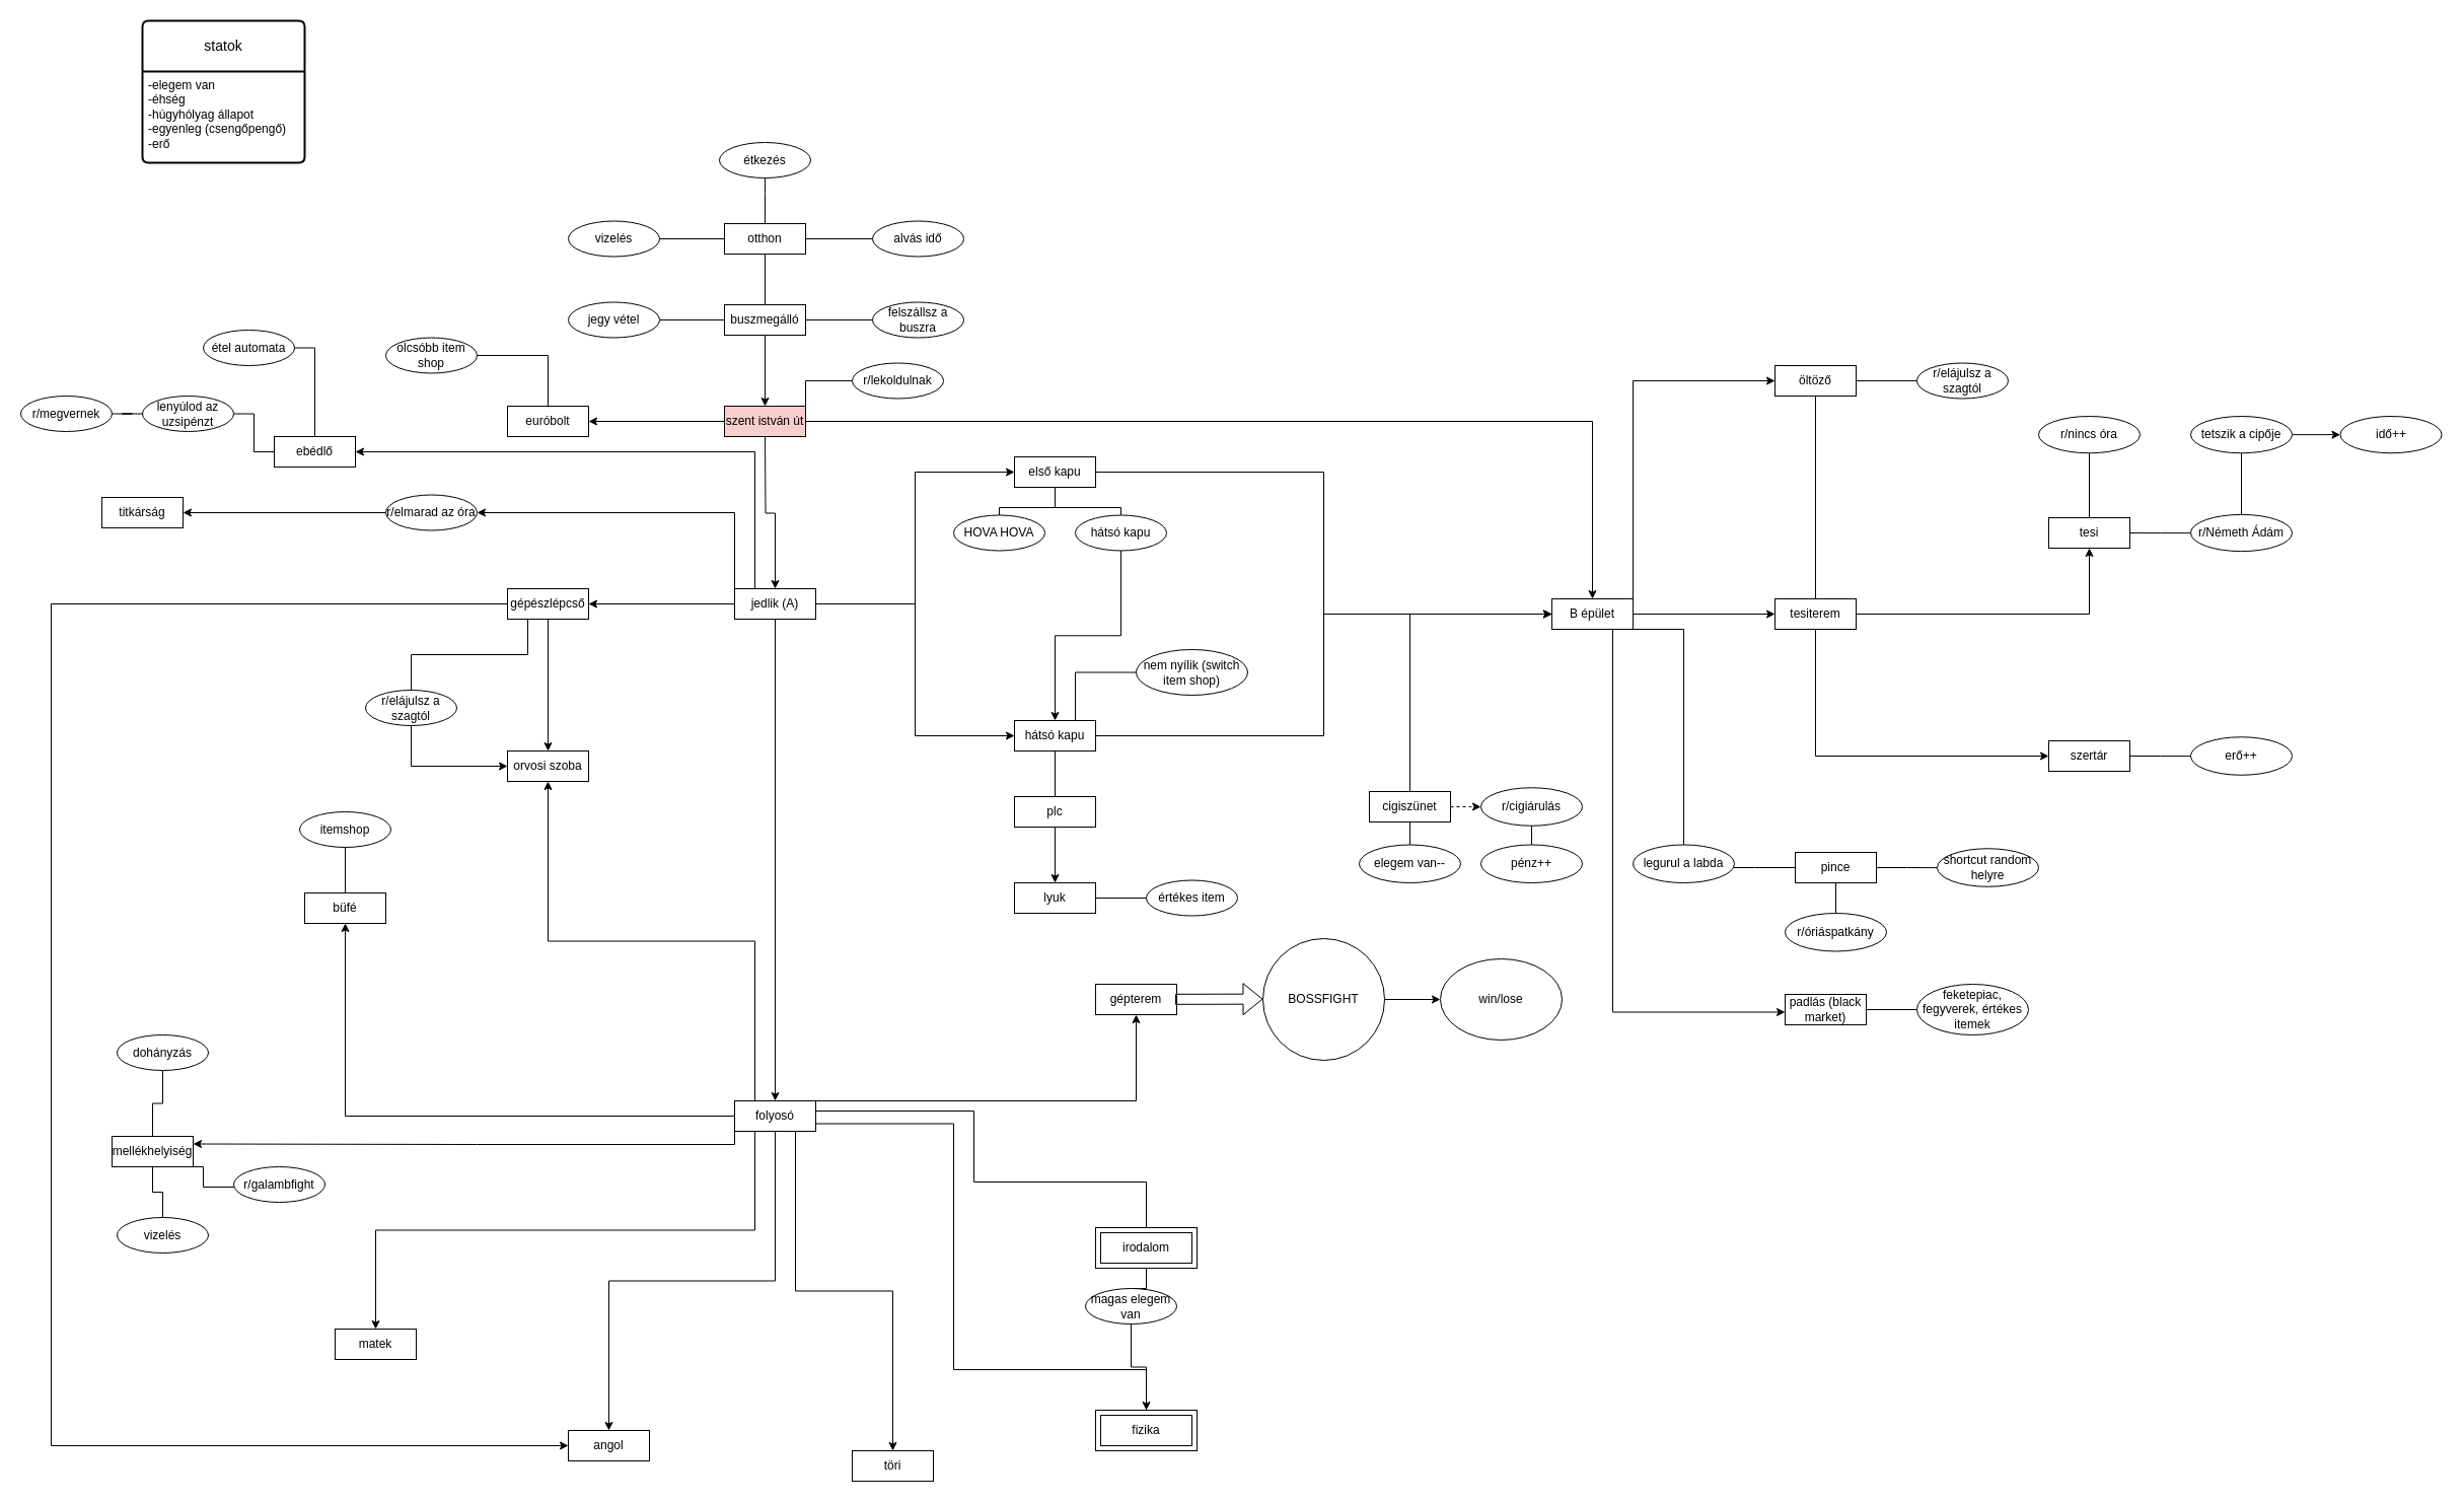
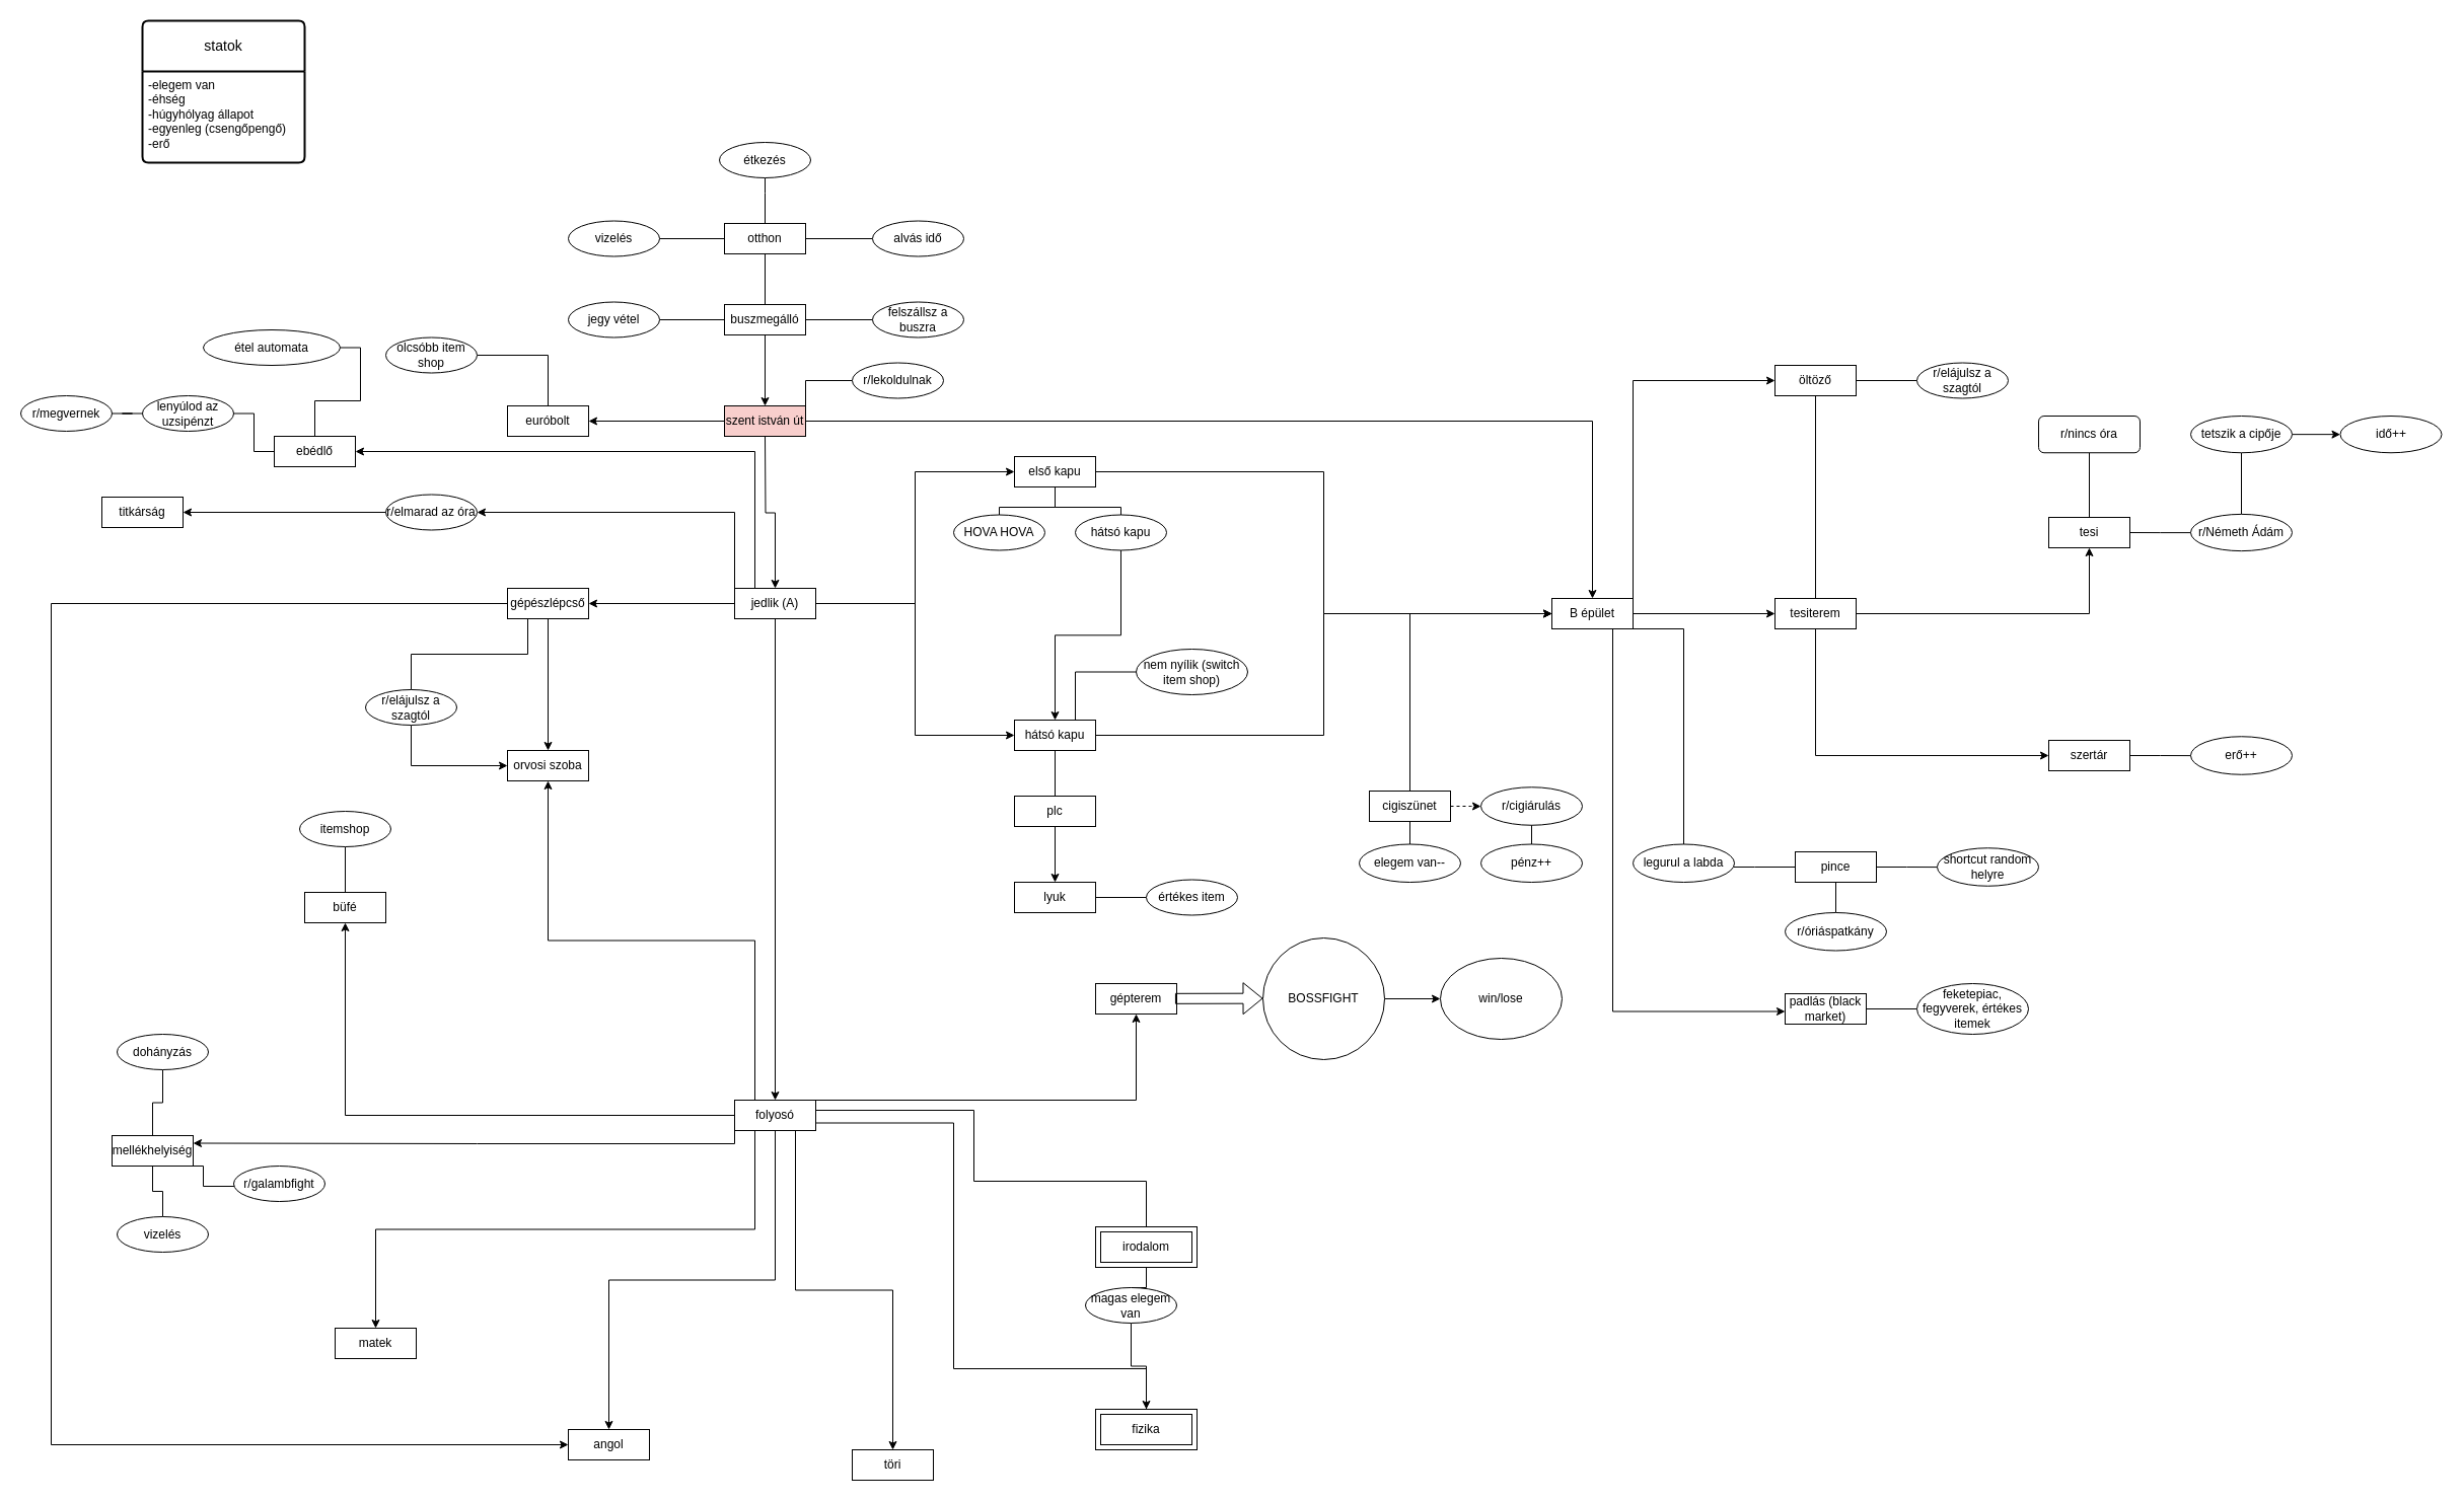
- <mxCell id="99" value="étel automata" style="ellipse;whiteSpace=wrap;html=1;align=center;" vertex="1" parent="1"><mxGeometry x="200" y="325" width="90" height="35" as="geometry" /></mxCell>
+ <mxCell id="99" value="étel automata" style="ellipse;whiteSpace=wrap;html=1;align=center;" vertex="1" parent="1"><mxGeometry x="200" y="325" width="135" height="35" as="geometry" /></mxCell>
- <mxCell id="130" value="r/nincs óra" style="ellipse;whiteSpace=wrap;html=1;align=center;" vertex="1" parent="1"><mxGeometry x="2010" y="410" width="100" height="36.25" as="geometry" /></mxCell>
+ <mxCell id="130" value="r/nincs óra" style="whiteSpace=wrap;html=1;align=center;rounded=1;" vertex="1" parent="1"><mxGeometry x="2010" y="410" width="100" height="36.25" as="geometry" /></mxCell>
